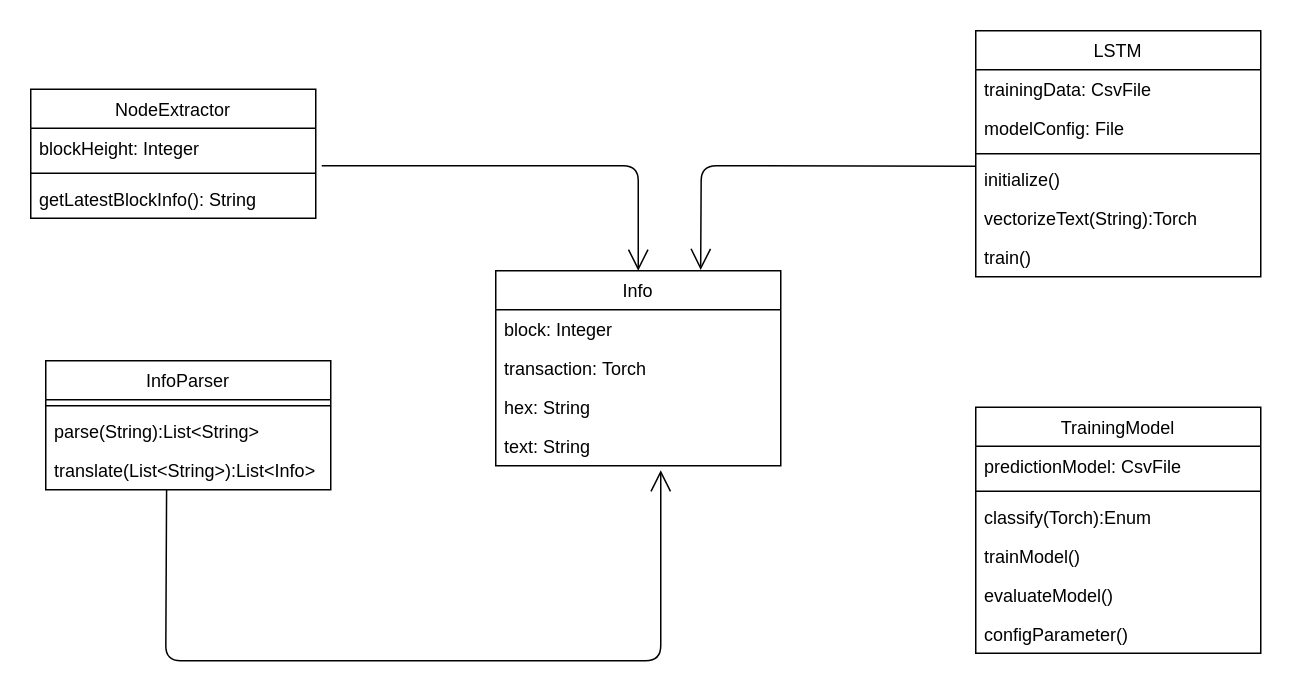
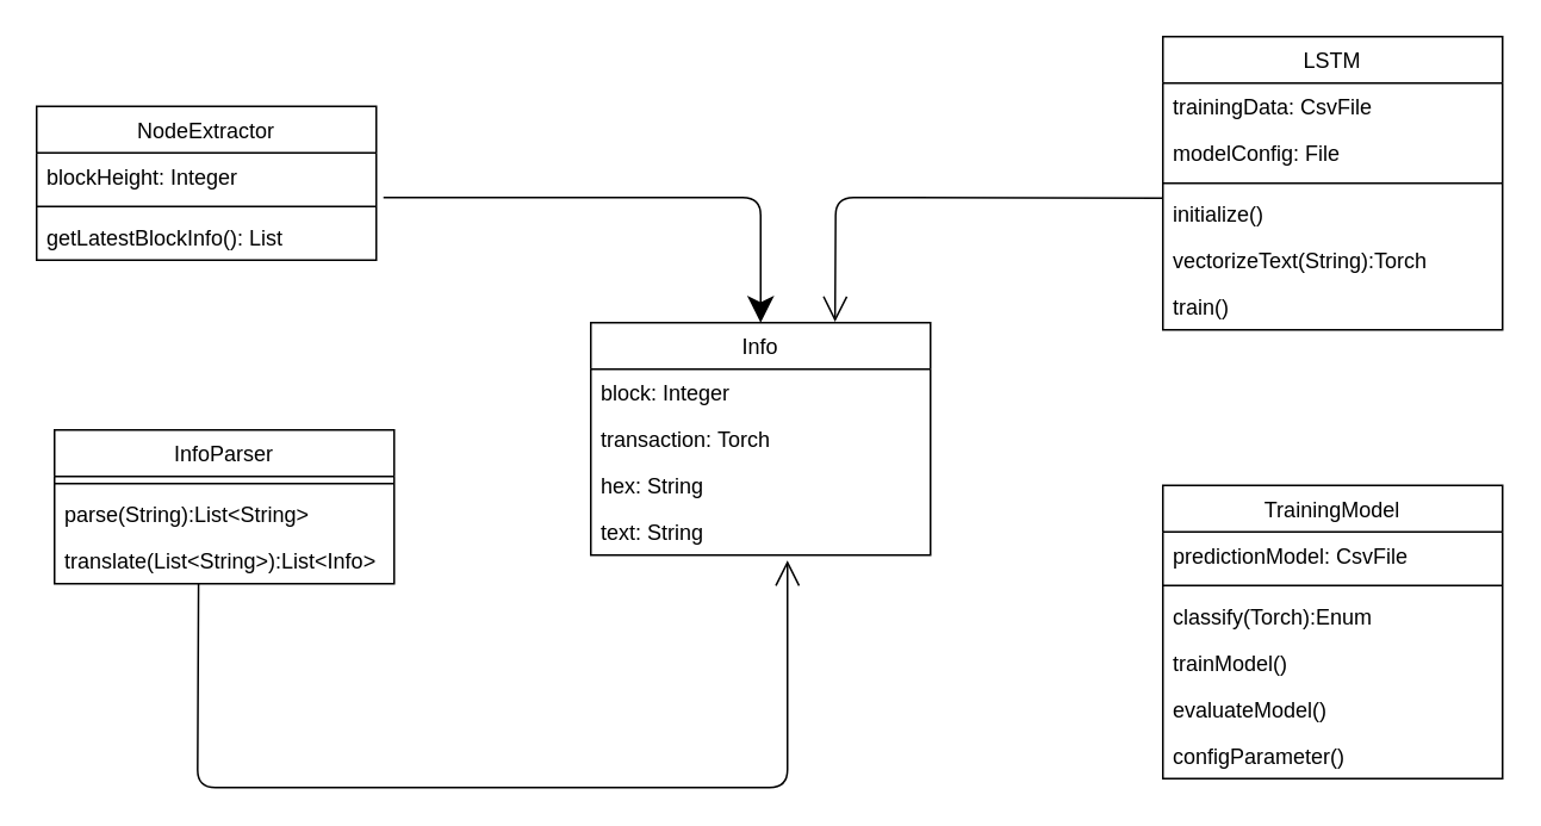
- <mxCell id="24" value="getLatestBlockInfo(): String" style="text;strokeColor=none;fillColor=none;align=left;verticalAlign=top;spacingLeft=4;spacingRight=4;overflow=hidden;rotatable=0;points=[[0,0.5],[1,0.5]];portConstraint=eastwest;" parent="21" vertex="1"><mxGeometry y="60" width="190" height="26" as="geometry" /></mxCell>
+ <mxCell id="24" value="getLatestBlockInfo(): List" style="text;strokeColor=none;fillColor=none;align=left;verticalAlign=top;spacingLeft=4;spacingRight=4;overflow=hidden;rotatable=0;points=[[0,0.5],[1,0.5]];portConstraint=eastwest;" parent="21" vertex="1"><mxGeometry y="60" width="190" height="26" as="geometry" /></mxCell>
- <mxCell id="30" value="" style="endArrow=open;endFill=1;endSize=12;html=1;entryX=0.5;entryY=0;entryDx=0;entryDy=0;exitX=1.021;exitY=0.962;exitDx=0;exitDy=0;exitPerimeter=0;" parent="1" source="22" target="9" edge="1"><mxGeometry width="160" relative="1" as="geometry"><mxPoint x="210" y="101.5" as="sourcePoint" /><mxPoint x="370" y="101.5" as="targetPoint" /><Array as="points"><mxPoint x="425" y="110" /></Array></mxGeometry></mxCell>
+ <mxCell id="30" value="" style="endArrow=classic;endFill=1;endSize=12;html=1;entryX=0.5;entryY=0;entryDx=0;entryDy=0;exitX=1.021;exitY=0.962;exitDx=0;exitDy=0;exitPerimeter=0;" parent="1" source="22" target="9" edge="1"><mxGeometry width="160" relative="1" as="geometry"><mxPoint x="210" y="101.5" as="sourcePoint" /><mxPoint x="370" y="101.5" as="targetPoint" /><Array as="points"><mxPoint x="425" y="110" /></Array></mxGeometry></mxCell>
